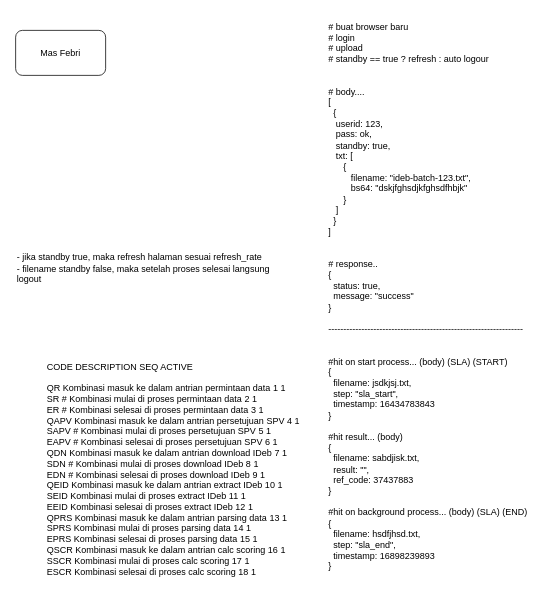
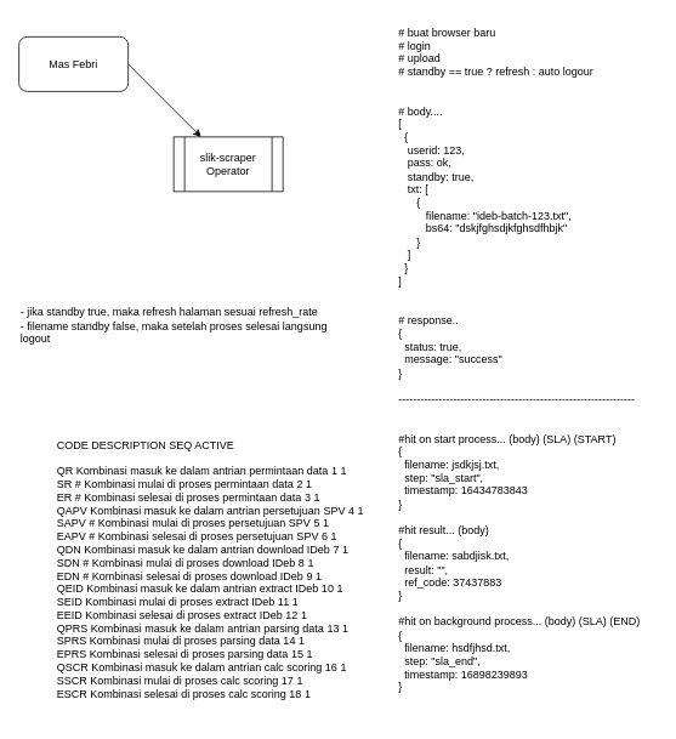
+ <mxCell id="4" value="" style="endArrow=classic;html=1;rounded=0;exitX=1;exitY=0.5;exitDx=0;exitDy=0;" edge="1" parent="1" source="3" target="2"><mxGeometry width="50" height="50" relative="1" as="geometry"><mxPoint x="370" y="370" as="sourcePoint" /><mxPoint x="420" y="320" as="targetPoint" /></mxGeometry></mxCell>
+ <mxCell id="2" value="slik-scraper&lt;br&gt;Operator" style="shape=process;whiteSpace=wrap;html=1;backgroundOutline=1;" vertex="1" parent="1"><mxGeometry x="190" y="150" width="120" height="60" as="geometry" /></mxCell>
